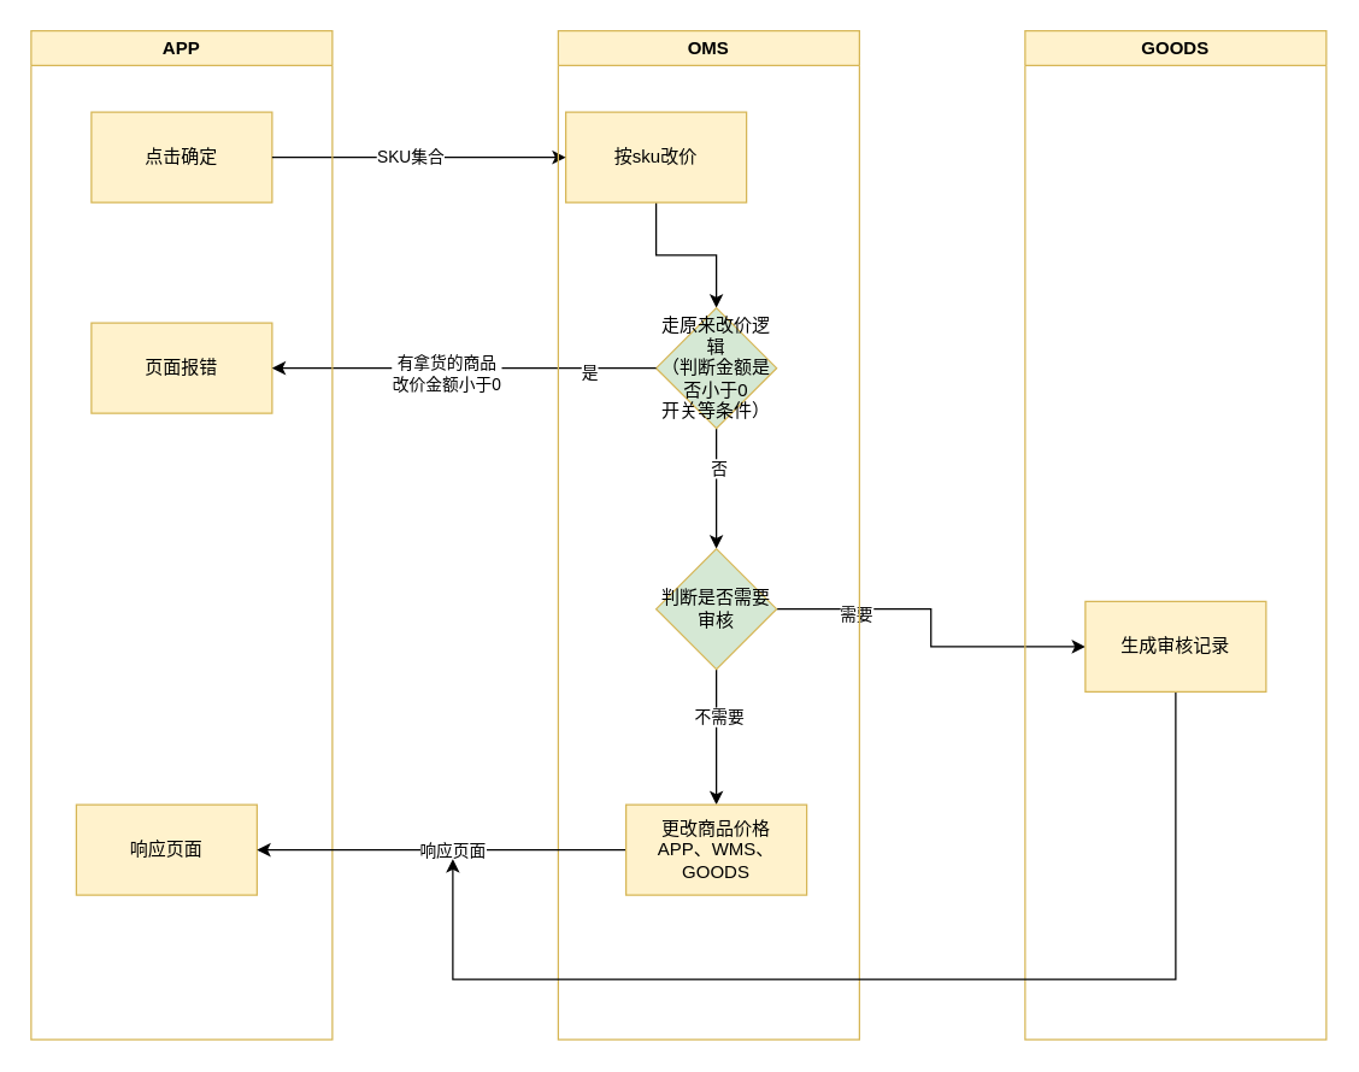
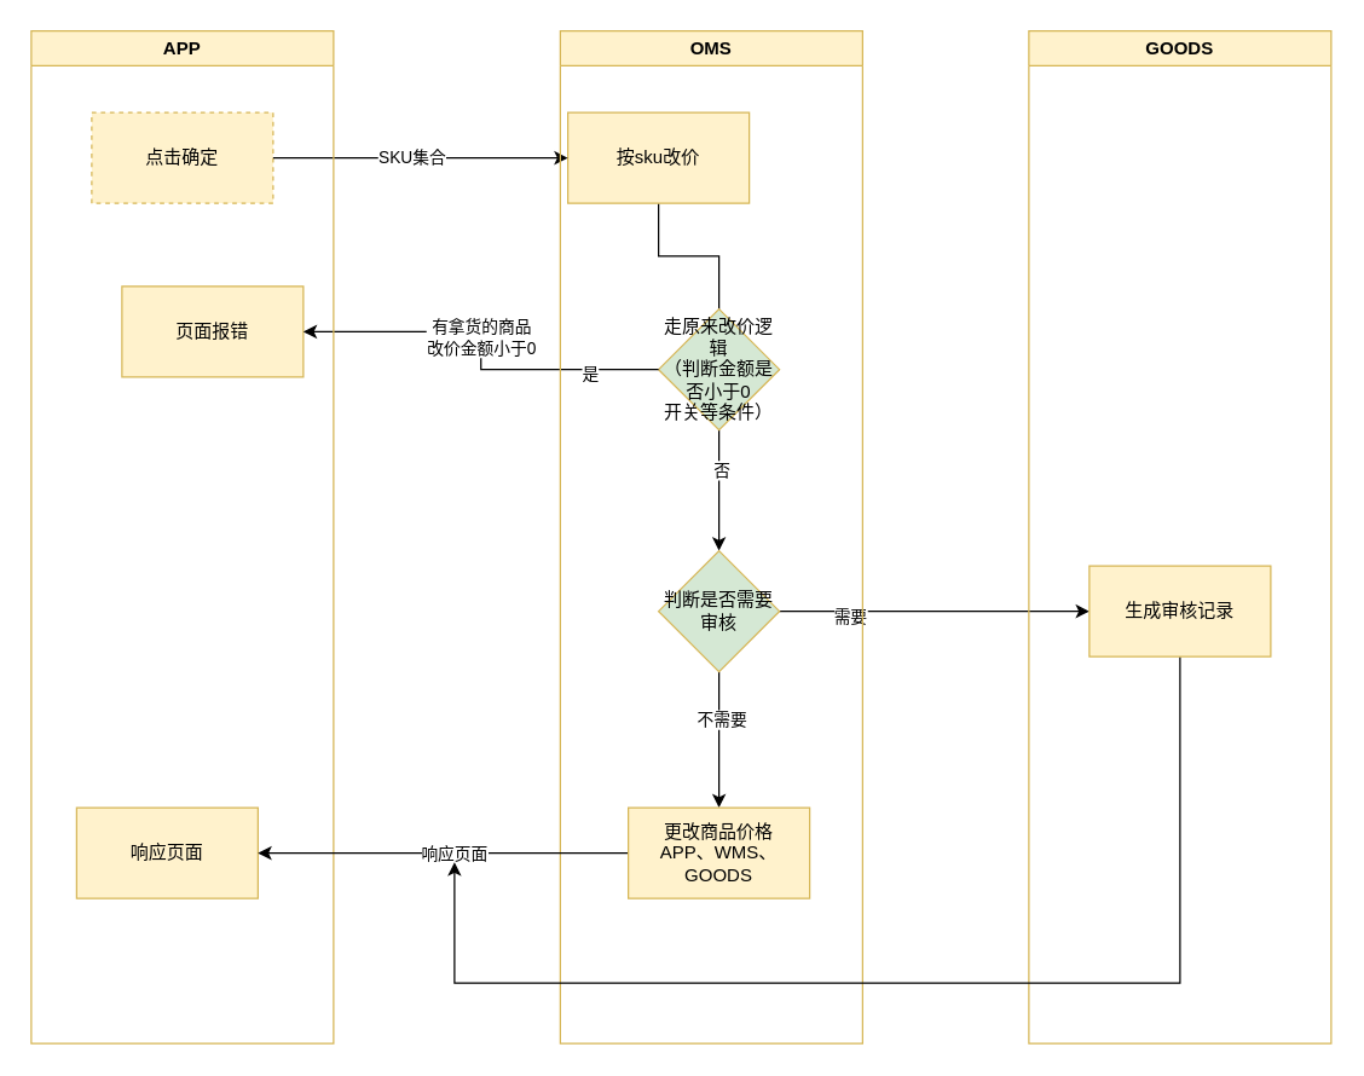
- <mxCell id="2" value="点击确定" style="whiteSpace=wrap;html=1;fillColor=#fff2cc;strokeColor=#d6b656;" vertex="1" parent="1"><mxGeometry x="60" y="74" width="120" height="60" as="geometry" /></mxCell>
+ <mxCell id="2" value="点击确定" style="whiteSpace=wrap;html=1;fillColor=#fff2cc;strokeColor=#d6b656;dashed=1;" vertex="1" parent="1"><mxGeometry x="60" y="74" width="120" height="60" as="geometry" /></mxCell>
- <mxCell id="4" value="" style="edgeStyle=orthogonalEdgeStyle;rounded=0;orthogonalLoop=1;jettySize=auto;html=1;" edge="1" parent="1" source="5" target="8"><mxGeometry relative="1" as="geometry" /></mxCell>
+ <mxCell id="4" value="" style="edgeStyle=orthogonalEdgeStyle;rounded=0;orthogonalLoop=1;jettySize=auto;html=1;endArrow=none;" edge="1" parent="1" source="5" target="8"><mxGeometry relative="1" as="geometry" /></mxCell>
- <mxCell id="3" value="页面报错" style="whiteSpace=wrap;html=1;fillColor=#fff2cc;strokeColor=#d6b656;" vertex="1" parent="1"><mxGeometry x="60" y="214" width="120" height="60" as="geometry" /></mxCell>
+ <mxCell id="3" value="页面报错" style="whiteSpace=wrap;html=1;fillColor=#fff2cc;strokeColor=#d6b656;" vertex="1" parent="1"><mxGeometry x="80" y="189" width="120" height="60" as="geometry" /></mxCell>
- <mxCell id="27" value="生成审核记录" style="whiteSpace=wrap;html=1;fillColor=#fff2cc;strokeColor=#d6b656;" vertex="1" parent="25"><mxGeometry x="40" y="379" width="120" height="60" as="geometry" /></mxCell>
+ <mxCell id="27" value="生成审核记录" style="whiteSpace=wrap;html=1;fillColor=#fff2cc;strokeColor=#d6b656;" vertex="1" parent="25"><mxGeometry x="40" y="354" width="120" height="60" as="geometry" /></mxCell>
